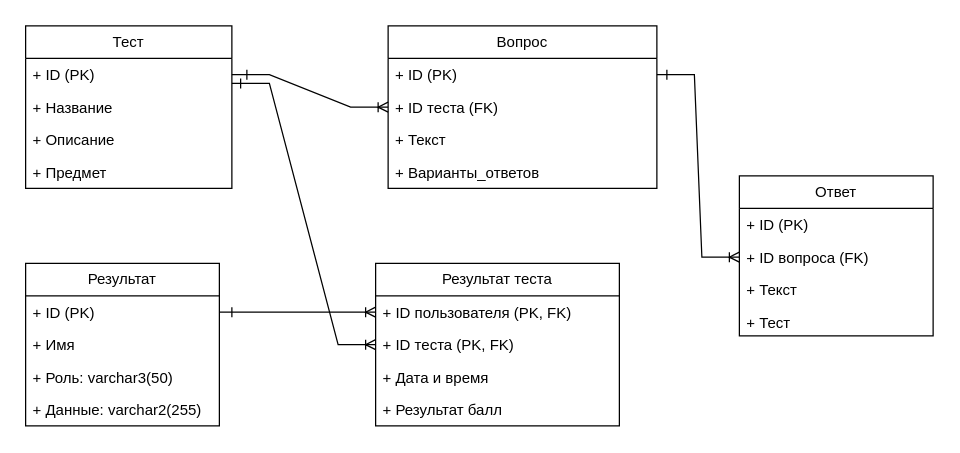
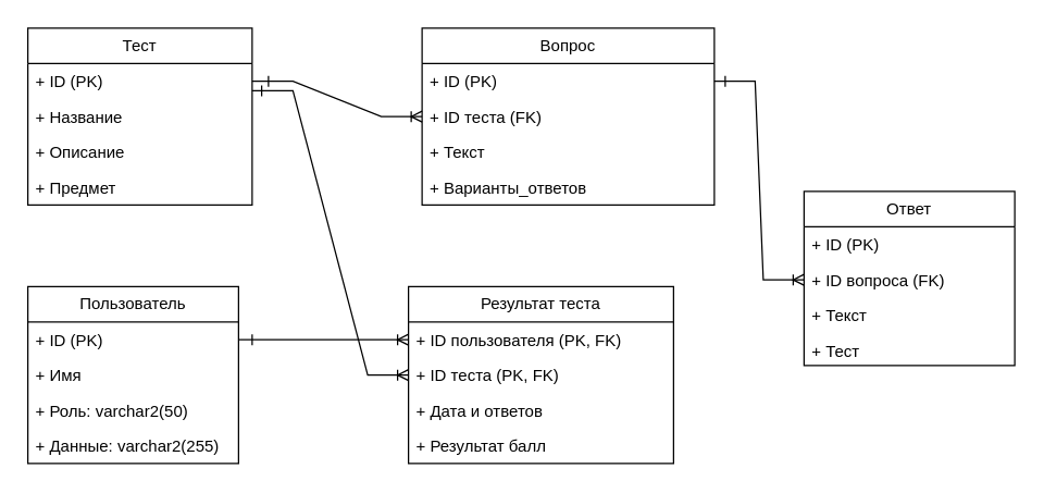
- <mxCell id="17" value="Результат" style="swimlane;fontStyle=0;childLayout=stackLayout;horizontal=1;startSize=26;fillColor=none;horizontalStack=0;resizeParent=1;resizeParentMax=0;resizeLast=0;collapsible=1;marginBottom=0;whiteSpace=wrap;html=1;" parent="1" vertex="1"><mxGeometry x="20" y="210" width="155" height="130" as="geometry" /></mxCell>
+ <mxCell id="17" value="Пользователь" style="swimlane;fontStyle=0;childLayout=stackLayout;horizontal=1;startSize=26;fillColor=none;horizontalStack=0;resizeParent=1;resizeParentMax=0;resizeLast=0;collapsible=1;marginBottom=0;whiteSpace=wrap;html=1;" parent="1" vertex="1"><mxGeometry x="20" y="210" width="155" height="130" as="geometry" /></mxCell>
- <mxCell id="20" value="+ Роль: varchar3(50)" style="text;strokeColor=none;fillColor=none;align=left;verticalAlign=top;spacingLeft=4;spacingRight=4;overflow=hidden;rotatable=0;points=[[0,0.5],[1,0.5]];portConstraint=eastwest;whiteSpace=wrap;html=1;" parent="17" vertex="1"><mxGeometry y="78" width="155" height="26" as="geometry" /></mxCell>
+ <mxCell id="20" value="+ Роль: varchar2(50)" style="text;strokeColor=none;fillColor=none;align=left;verticalAlign=top;spacingLeft=4;spacingRight=4;overflow=hidden;rotatable=0;points=[[0,0.5],[1,0.5]];portConstraint=eastwest;whiteSpace=wrap;html=1;" parent="17" vertex="1"><mxGeometry y="78" width="155" height="26" as="geometry" /></mxCell>
- <mxCell id="25" value="+ Дата и время" style="text;strokeColor=none;fillColor=none;align=left;verticalAlign=top;spacingLeft=4;spacingRight=4;overflow=hidden;rotatable=0;points=[[0,0.5],[1,0.5]];portConstraint=eastwest;whiteSpace=wrap;html=1;" parent="22" vertex="1"><mxGeometry y="78" width="195" height="26" as="geometry" /></mxCell>
+ <mxCell id="25" value="+ Дата и ответов" style="text;strokeColor=none;fillColor=none;align=left;verticalAlign=top;spacingLeft=4;spacingRight=4;overflow=hidden;rotatable=0;points=[[0,0.5],[1,0.5]];portConstraint=eastwest;whiteSpace=wrap;html=1;" parent="22" vertex="1"><mxGeometry y="78" width="195" height="26" as="geometry" /></mxCell>
